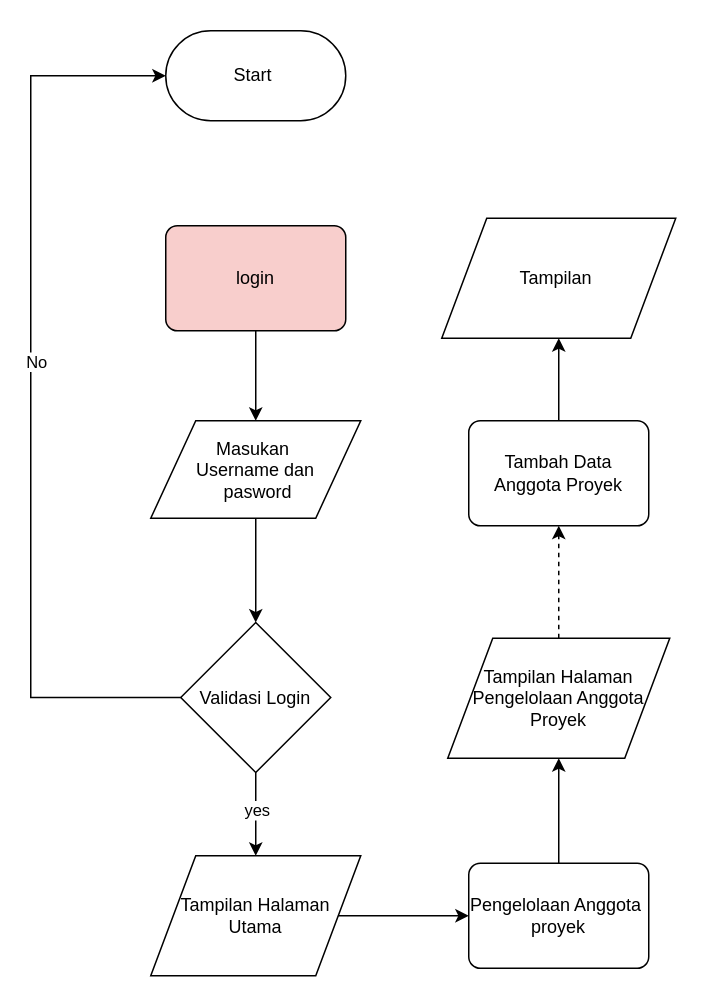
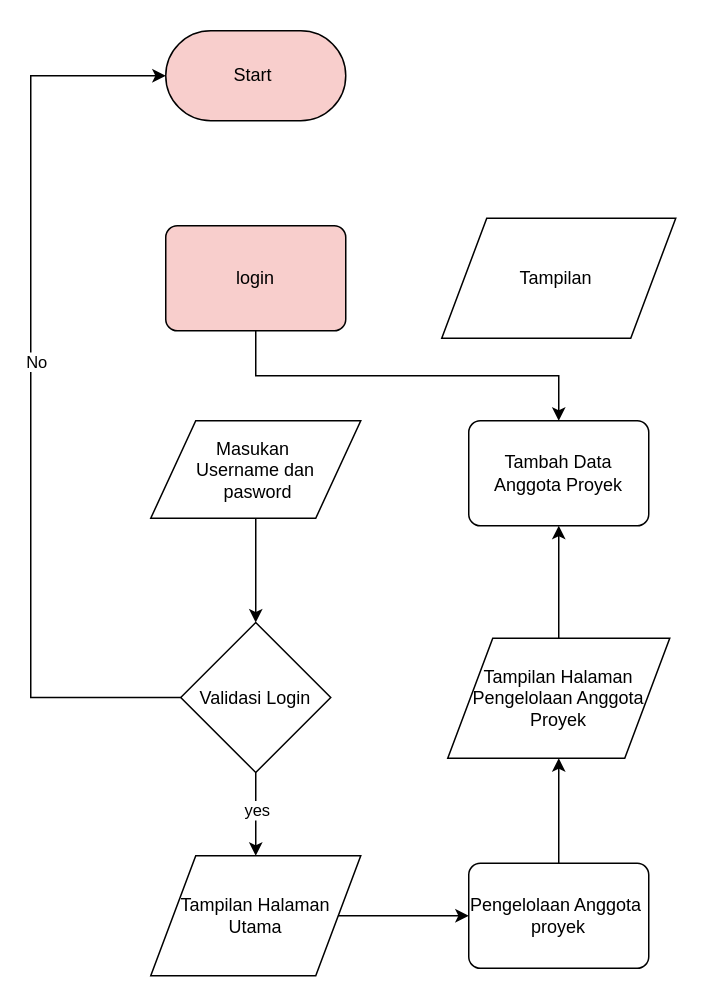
- <mxCell id="2" value="Start&amp;nbsp;" style="rounded=1;whiteSpace=wrap;html=1;arcSize=50;" parent="1" vertex="1"><mxGeometry x="110" y="20" width="120" height="60" as="geometry" /></mxCell>
+ <mxCell id="2" value="Start&amp;nbsp;" style="rounded=1;whiteSpace=wrap;html=1;arcSize=50;fillColor=#f8cecc;" parent="1" vertex="1"><mxGeometry x="110" y="20" width="120" height="60" as="geometry" /></mxCell>
- <mxCell id="18" value="" style="edgeStyle=orthogonalEdgeStyle;rounded=0;orthogonalLoop=1;jettySize=auto;html=1;" parent="1" source="19" target="20" edge="1"><mxGeometry relative="1" as="geometry" /></mxCell>
- <mxCell id="3" style="edgeStyle=orthogonalEdgeStyle;rounded=0;orthogonalLoop=1;jettySize=auto;html=1;exitX=0.5;exitY=1;exitDx=0;exitDy=0;entryX=0.5;entryY=0;entryDx=0;entryDy=0;" parent="1" source="4" target="6" edge="1"><mxGeometry relative="1" as="geometry" /></mxCell>
+ <mxCell id="3" style="edgeStyle=orthogonalEdgeStyle;rounded=0;orthogonalLoop=1;jettySize=auto;html=1;exitX=0.5;exitY=1;exitDx=0;exitDy=0;" parent="1" source="4" target="19" edge="1"><mxGeometry relative="1" as="geometry" /></mxCell>
- <mxCell id="14" value="" style="edgeStyle=orthogonalEdgeStyle;rounded=0;orthogonalLoop=1;jettySize=auto;html=1;dashed=1;" parent="1" source="15" target="19" edge="1"><mxGeometry relative="1" as="geometry" /></mxCell>
+ <mxCell id="14" value="" style="edgeStyle=orthogonalEdgeStyle;rounded=0;orthogonalLoop=1;jettySize=auto;html=1;" parent="1" source="15" target="19" edge="1"><mxGeometry relative="1" as="geometry" /></mxCell>
